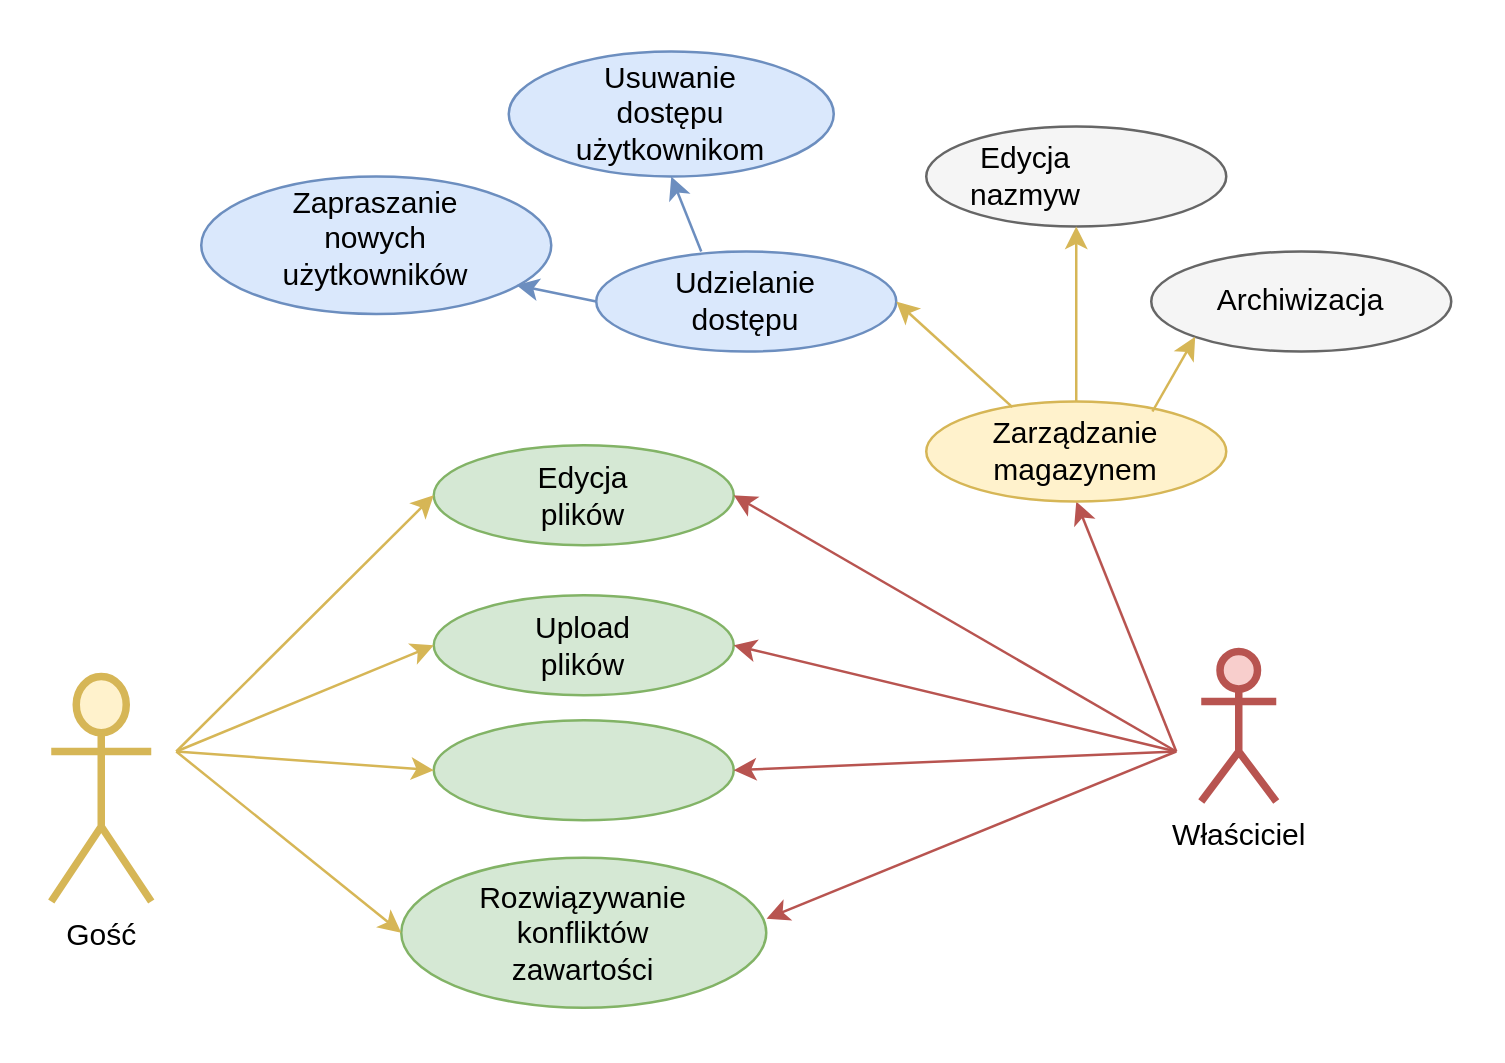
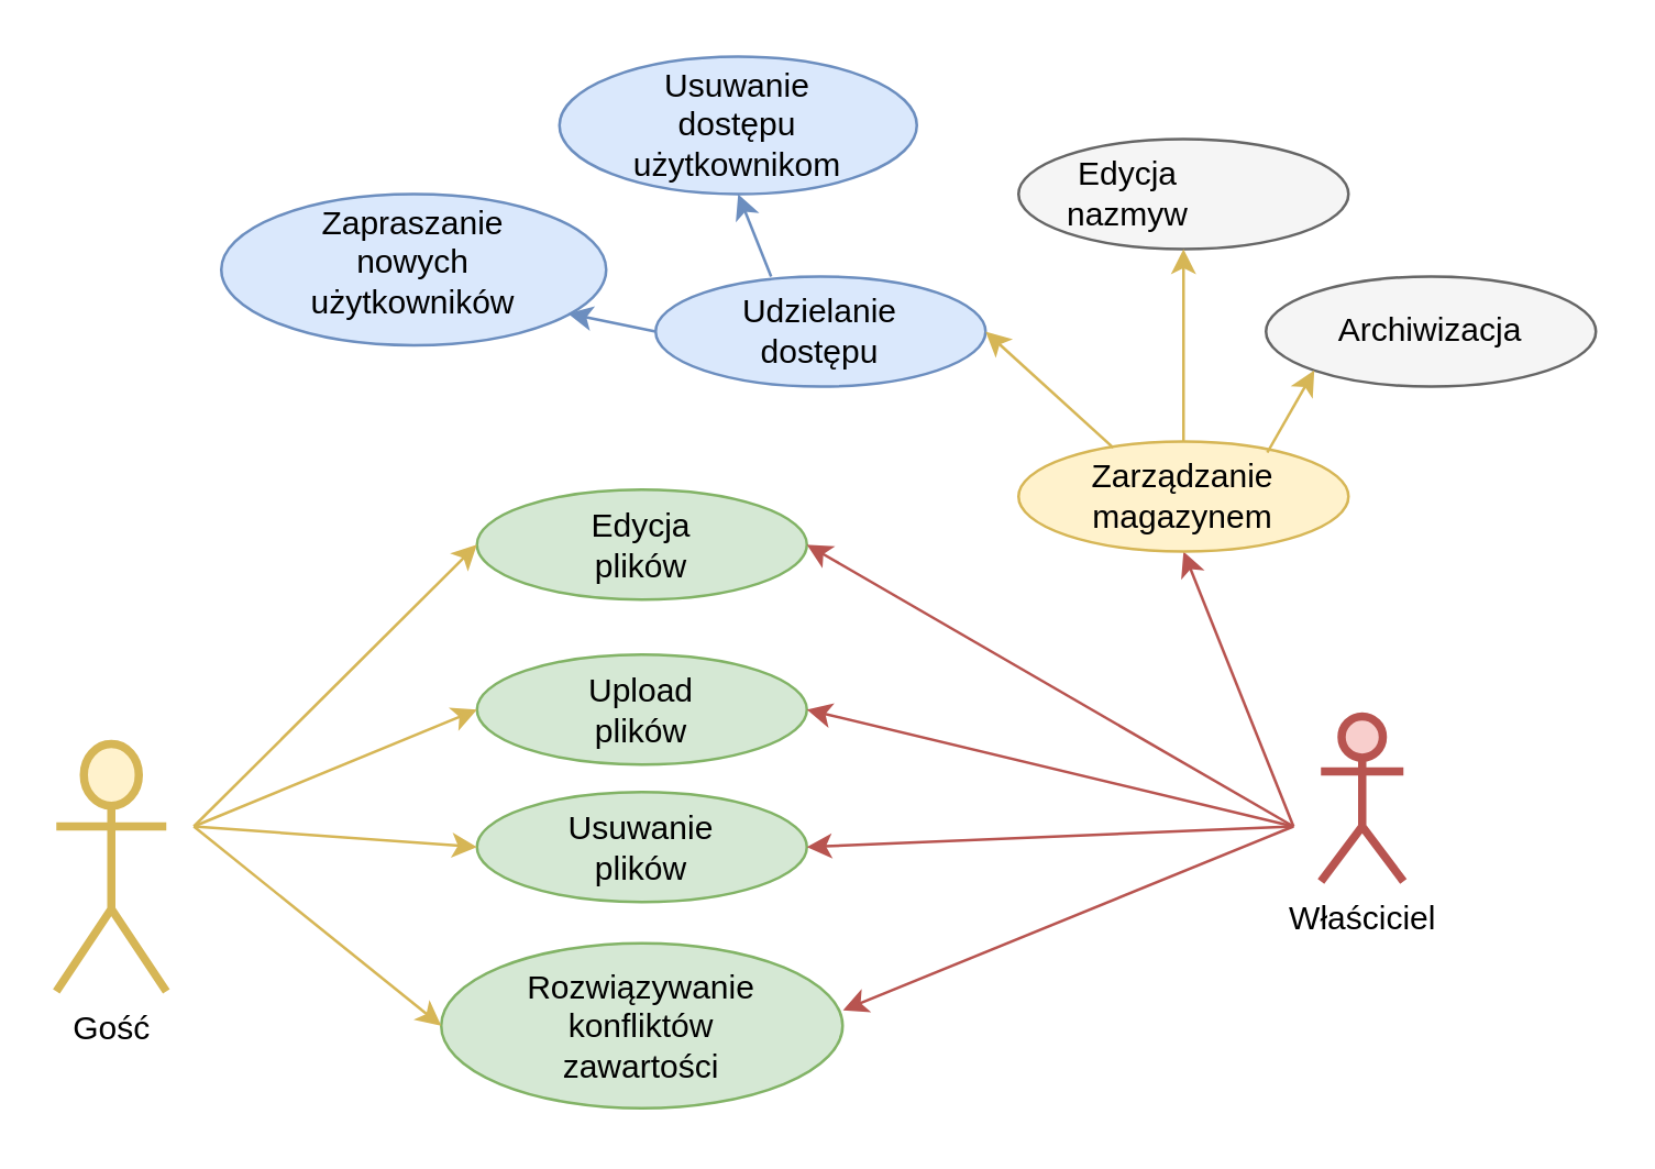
+ <mxCell id="11" value="Usuwanie plików" style="text;html=1;align=center;verticalAlign=middle;whiteSpace=wrap;rounded=0;" vertex="1" parent="1"><mxGeometry x="203" y="292.5" width="60" height="30" as="geometry" /></mxCell>
